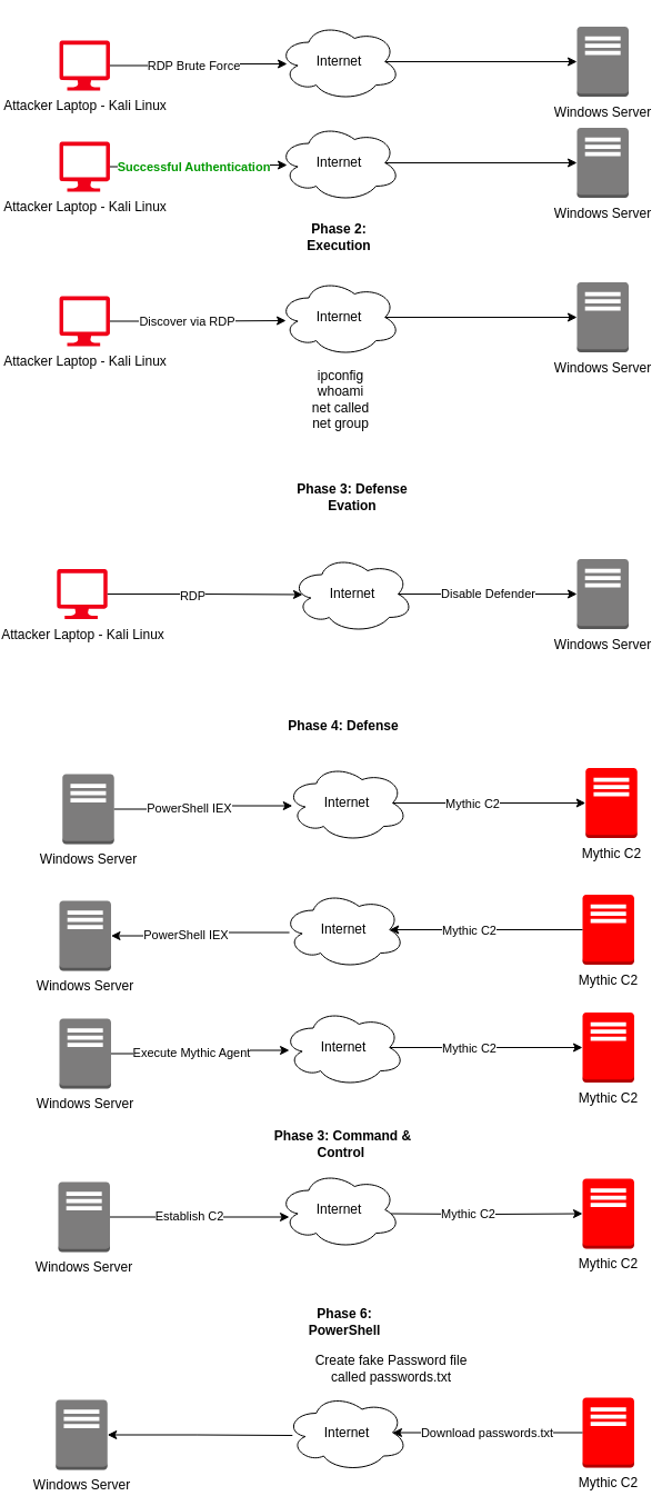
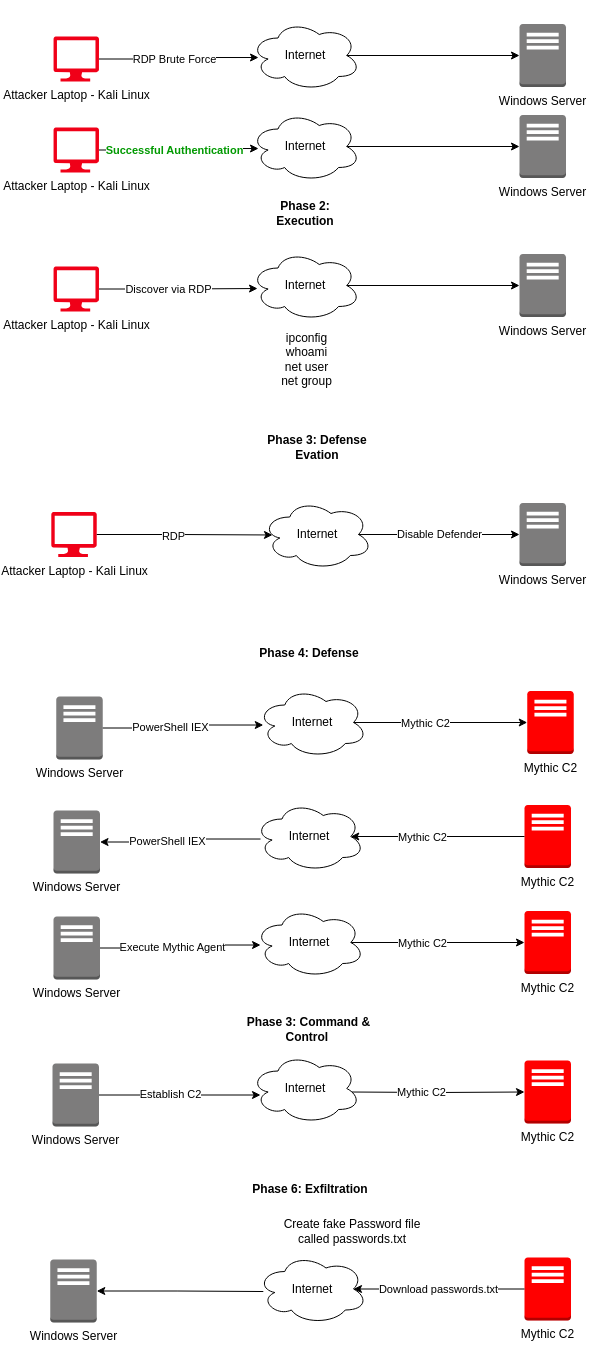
- <mxCell id="22" value="ipconfig&lt;div&gt;whoami&lt;/div&gt;&lt;div&gt;net called&lt;/div&gt;&lt;div&gt;net group&lt;/div&gt;" style="text;html=1;align=center;verticalAlign=middle;resizable=0;points=[];autosize=1;strokeColor=none;fillColor=none;" vertex="1" parent="1"><mxGeometry x="242" y="324" width="69" height="70" as="geometry" /></mxCell>
+ <mxCell id="22" value="ipconfig&lt;div&gt;whoami&lt;/div&gt;&lt;div&gt;net user&lt;/div&gt;&lt;div&gt;net group&lt;/div&gt;" style="text;html=1;align=center;verticalAlign=middle;resizable=0;points=[];autosize=1;strokeColor=none;fillColor=none;" vertex="1" parent="1"><mxGeometry x="242" y="324" width="69" height="70" as="geometry" /></mxCell>
- <mxCell id="59" value="&lt;b&gt;Phase 6: PowerShell&lt;/b&gt;" style="text;html=1;align=center;verticalAlign=middle;whiteSpace=wrap;rounded=0;" vertex="1" parent="1"><mxGeometry x="222" y="1174" width="118" height="30" as="geometry" /></mxCell>
+ <mxCell id="59" value="&lt;b&gt;Phase 6: Exfiltration&lt;/b&gt;" style="text;html=1;align=center;verticalAlign=middle;whiteSpace=wrap;rounded=0;" vertex="1" parent="1"><mxGeometry x="222" y="1174" width="118" height="30" as="geometry" /></mxCell>
